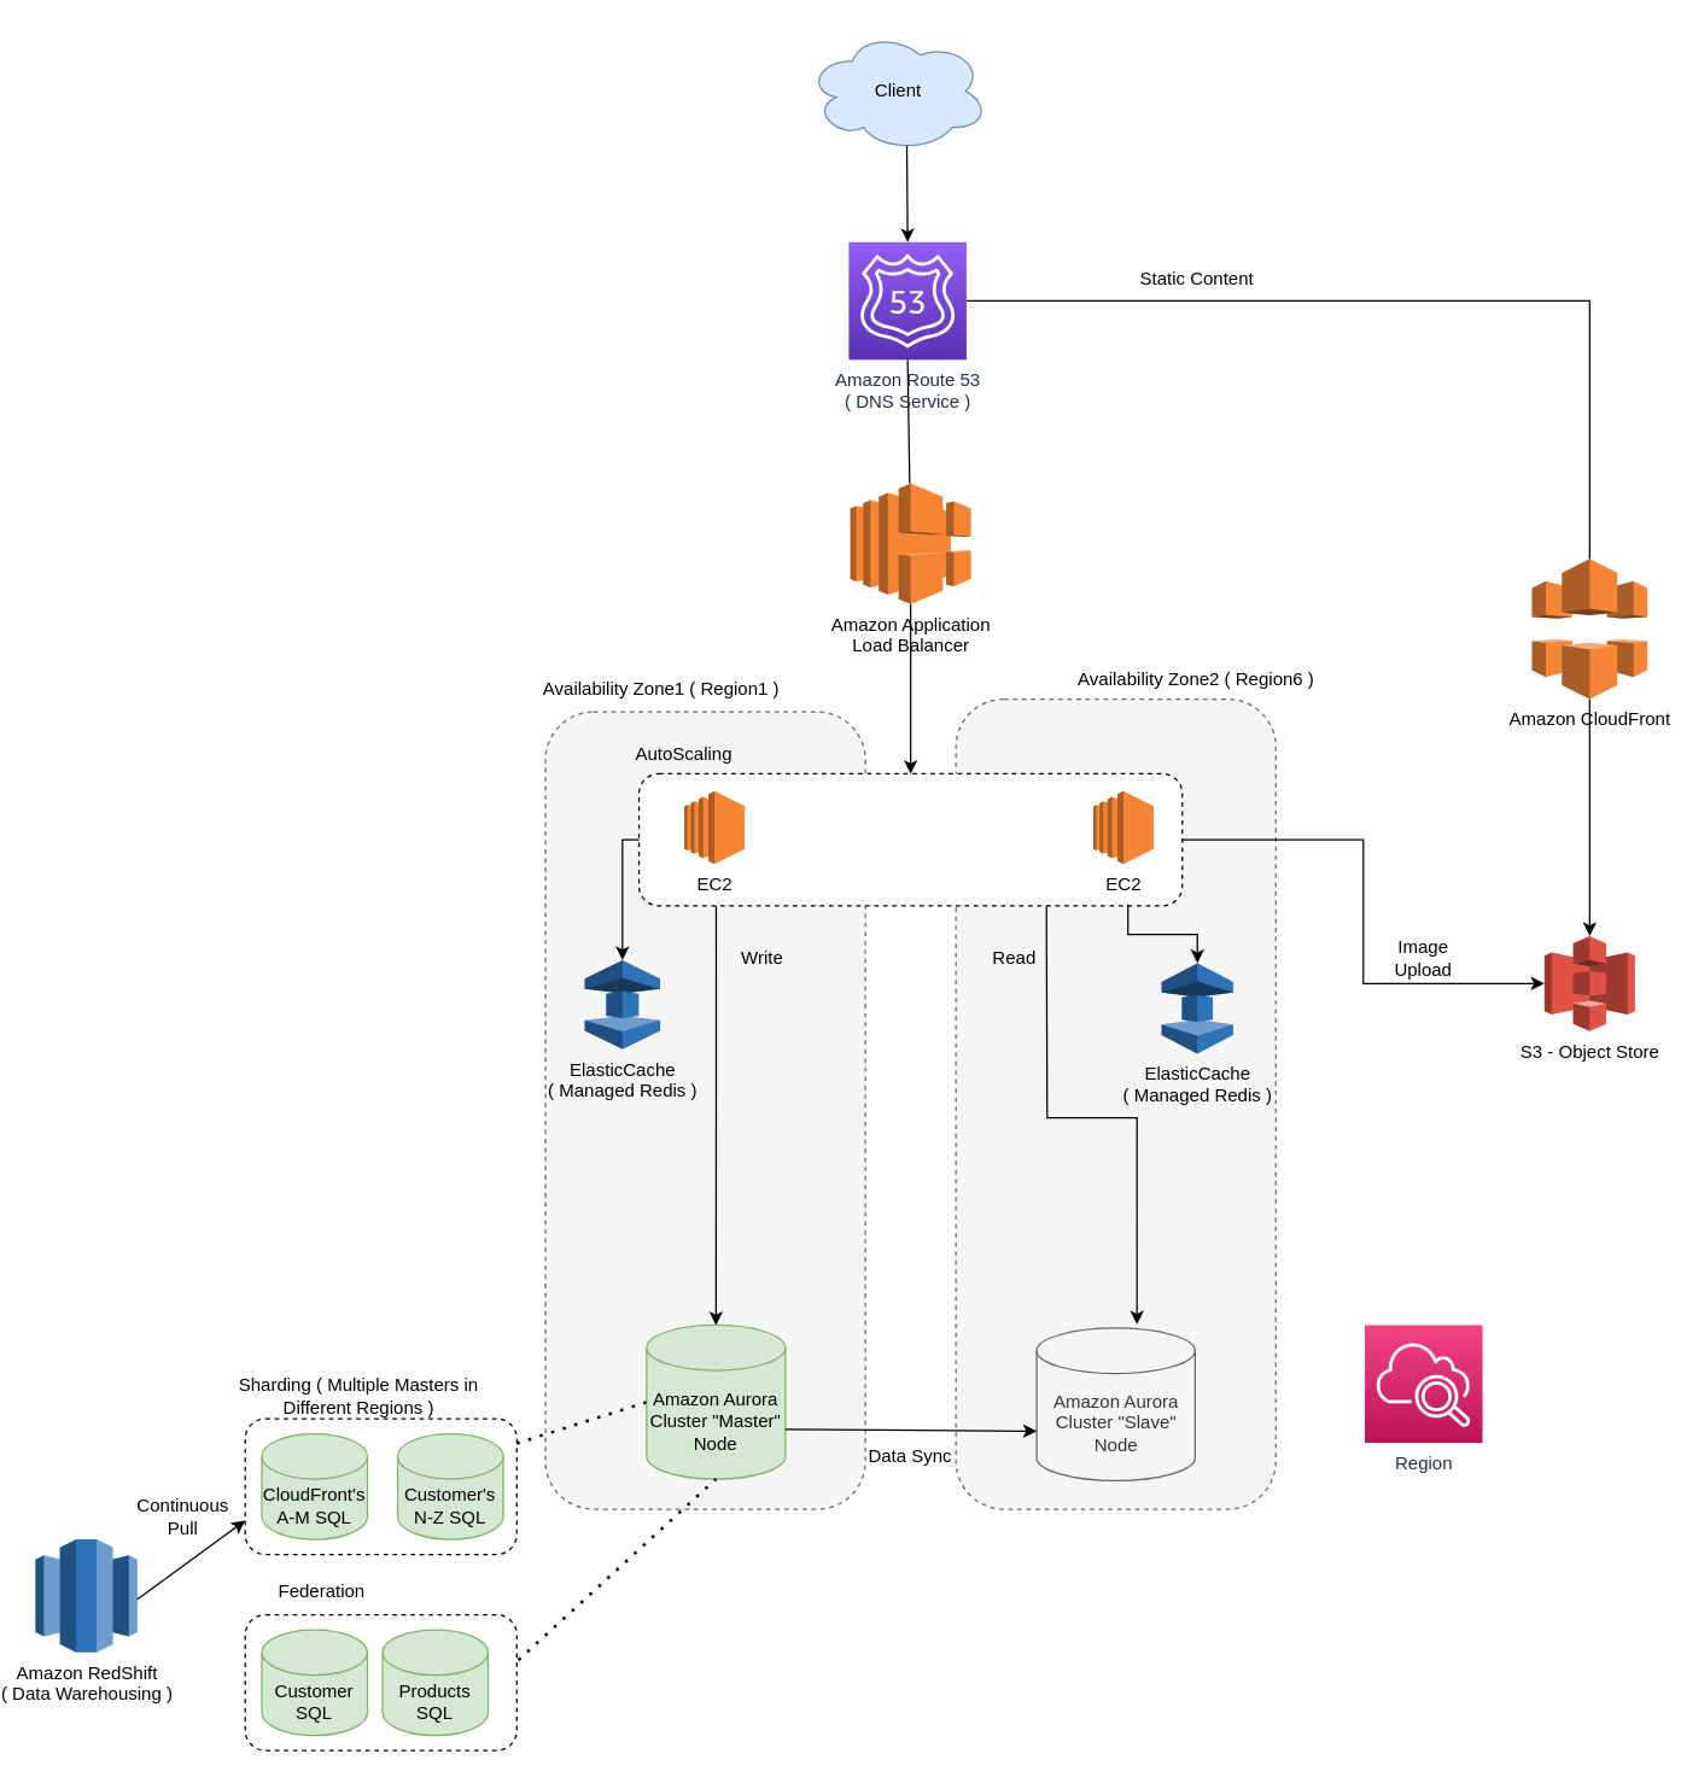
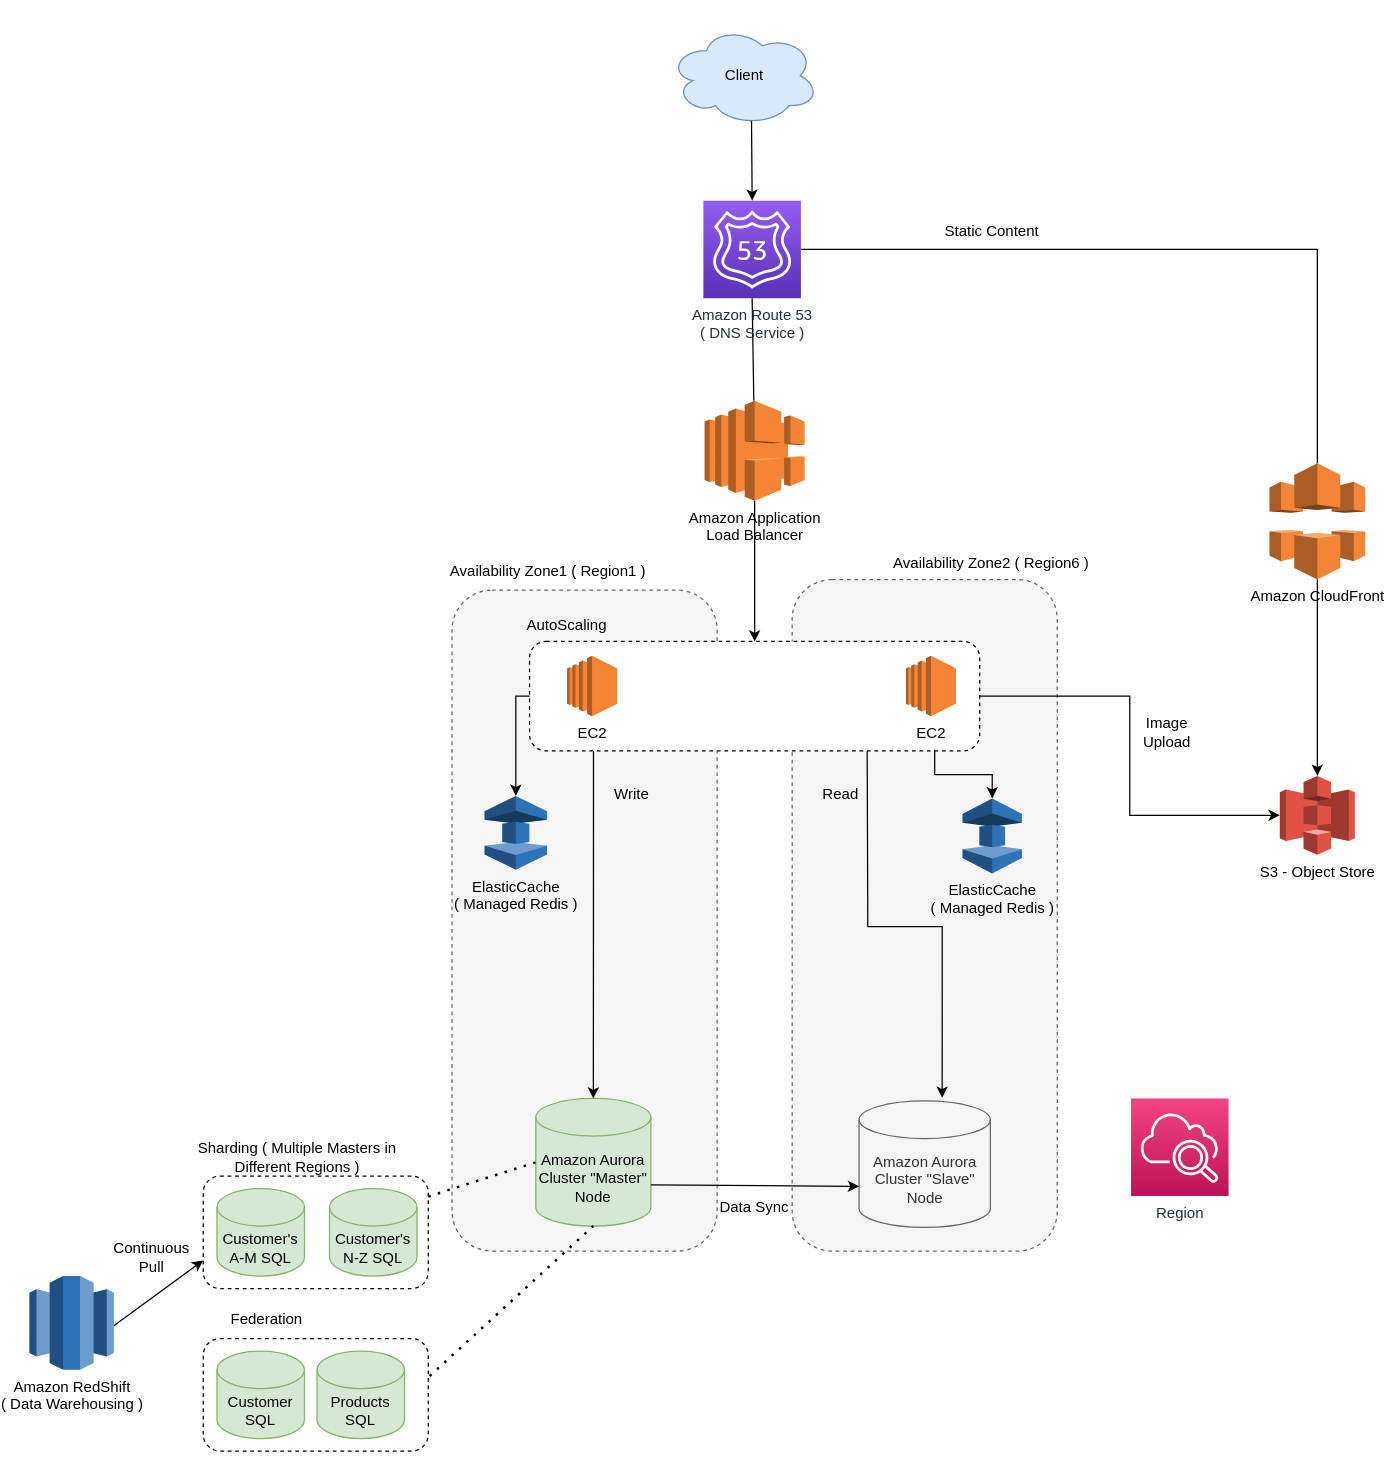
- <mxCell id="47" value="Image Upload" style="text;html=1;strokeColor=none;fillColor=none;align=center;verticalAlign=middle;whiteSpace=wrap;rounded=0;" vertex="1" parent="1"><mxGeometry x="910" y="620" width="60" height="30" as="geometry" /></mxCell>
+ <mxCell id="47" value="Image Upload" style="text;html=1;strokeColor=none;fillColor=none;align=center;verticalAlign=middle;whiteSpace=wrap;rounded=0;" vertex="1" parent="1"><mxGeometry x="900" y="570" width="60" height="30" as="geometry" /></mxCell>
- <mxCell id="22" value="CloudFront's A-M SQL" style="shape=cylinder3;whiteSpace=wrap;html=1;boundedLbl=1;backgroundOutline=1;size=15;fillColor=#d5e8d4;strokeColor=#82b366;" parent="1" vertex="1"><mxGeometry x="170" y="950" width="70" height="70" as="geometry" /></mxCell>
+ <mxCell id="22" value="Customer's A-M SQL" style="shape=cylinder3;whiteSpace=wrap;html=1;boundedLbl=1;backgroundOutline=1;size=15;fillColor=#d5e8d4;strokeColor=#82b366;" parent="1" vertex="1"><mxGeometry x="170" y="950" width="70" height="70" as="geometry" /></mxCell>
